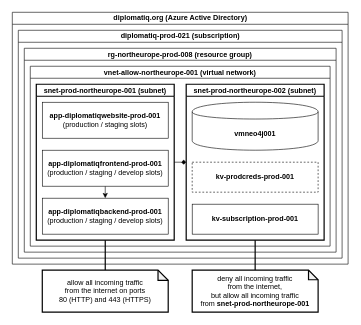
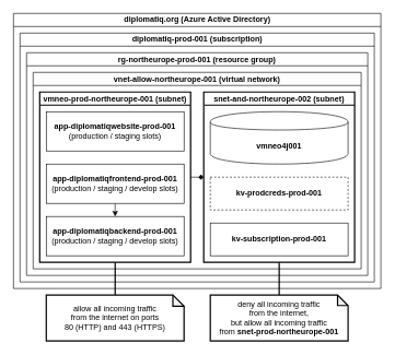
- <mxCell id="3" value="diplomatiq-prod-021 (subscription)" style="swimlane;html=1;startSize=20;horizontal=1;containerType=tree;" parent="2" vertex="1"><mxGeometry x="10" y="30" width="540" height="380" as="geometry" /></mxCell>
+ <mxCell id="3" value="diplomatiq-prod-001 (subscription)" style="swimlane;html=1;startSize=20;horizontal=1;containerType=tree;" parent="2" vertex="1"><mxGeometry x="10" y="30" width="540" height="380" as="geometry" /></mxCell>
- <mxCell id="4" value="rg-northeurope-prod-008 (resource group)" style="swimlane;fontStyle=1;startSize=20;" parent="3" vertex="1"><mxGeometry x="10" y="30" width="520" height="340" as="geometry" /></mxCell>
+ <mxCell id="4" value="rg-northeurope-prod-001 (resource group)" style="swimlane;fontStyle=1;startSize=20;" parent="3" vertex="1"><mxGeometry x="10" y="30" width="520" height="340" as="geometry" /></mxCell>
- <mxCell id="7" value="snet-prod-northeurope-001 (subnet)" style="swimlane;startSize=20;strokeWidth=2;" parent="5" vertex="1"><mxGeometry x="10" y="30" width="230" height="260" as="geometry" /></mxCell>
+ <mxCell id="7" value="vmneo-prod-northeurope-001 (subnet)" style="swimlane;startSize=20;strokeWidth=2;" parent="5" vertex="1"><mxGeometry x="10" y="30" width="230" height="260" as="geometry" /></mxCell>
- <mxCell id="12" value="snet-prod-northeurope-002 (subnet)" style="swimlane;startSize=20;strokeWidth=2;" parent="5" vertex="1"><mxGeometry x="260" y="30" width="230" height="260" as="geometry" /></mxCell>
+ <mxCell id="12" value="snet-and-northeurope-002 (subnet)" style="swimlane;startSize=20;strokeWidth=2;" parent="5" vertex="1"><mxGeometry x="260" y="30" width="230" height="260" as="geometry" /></mxCell>
